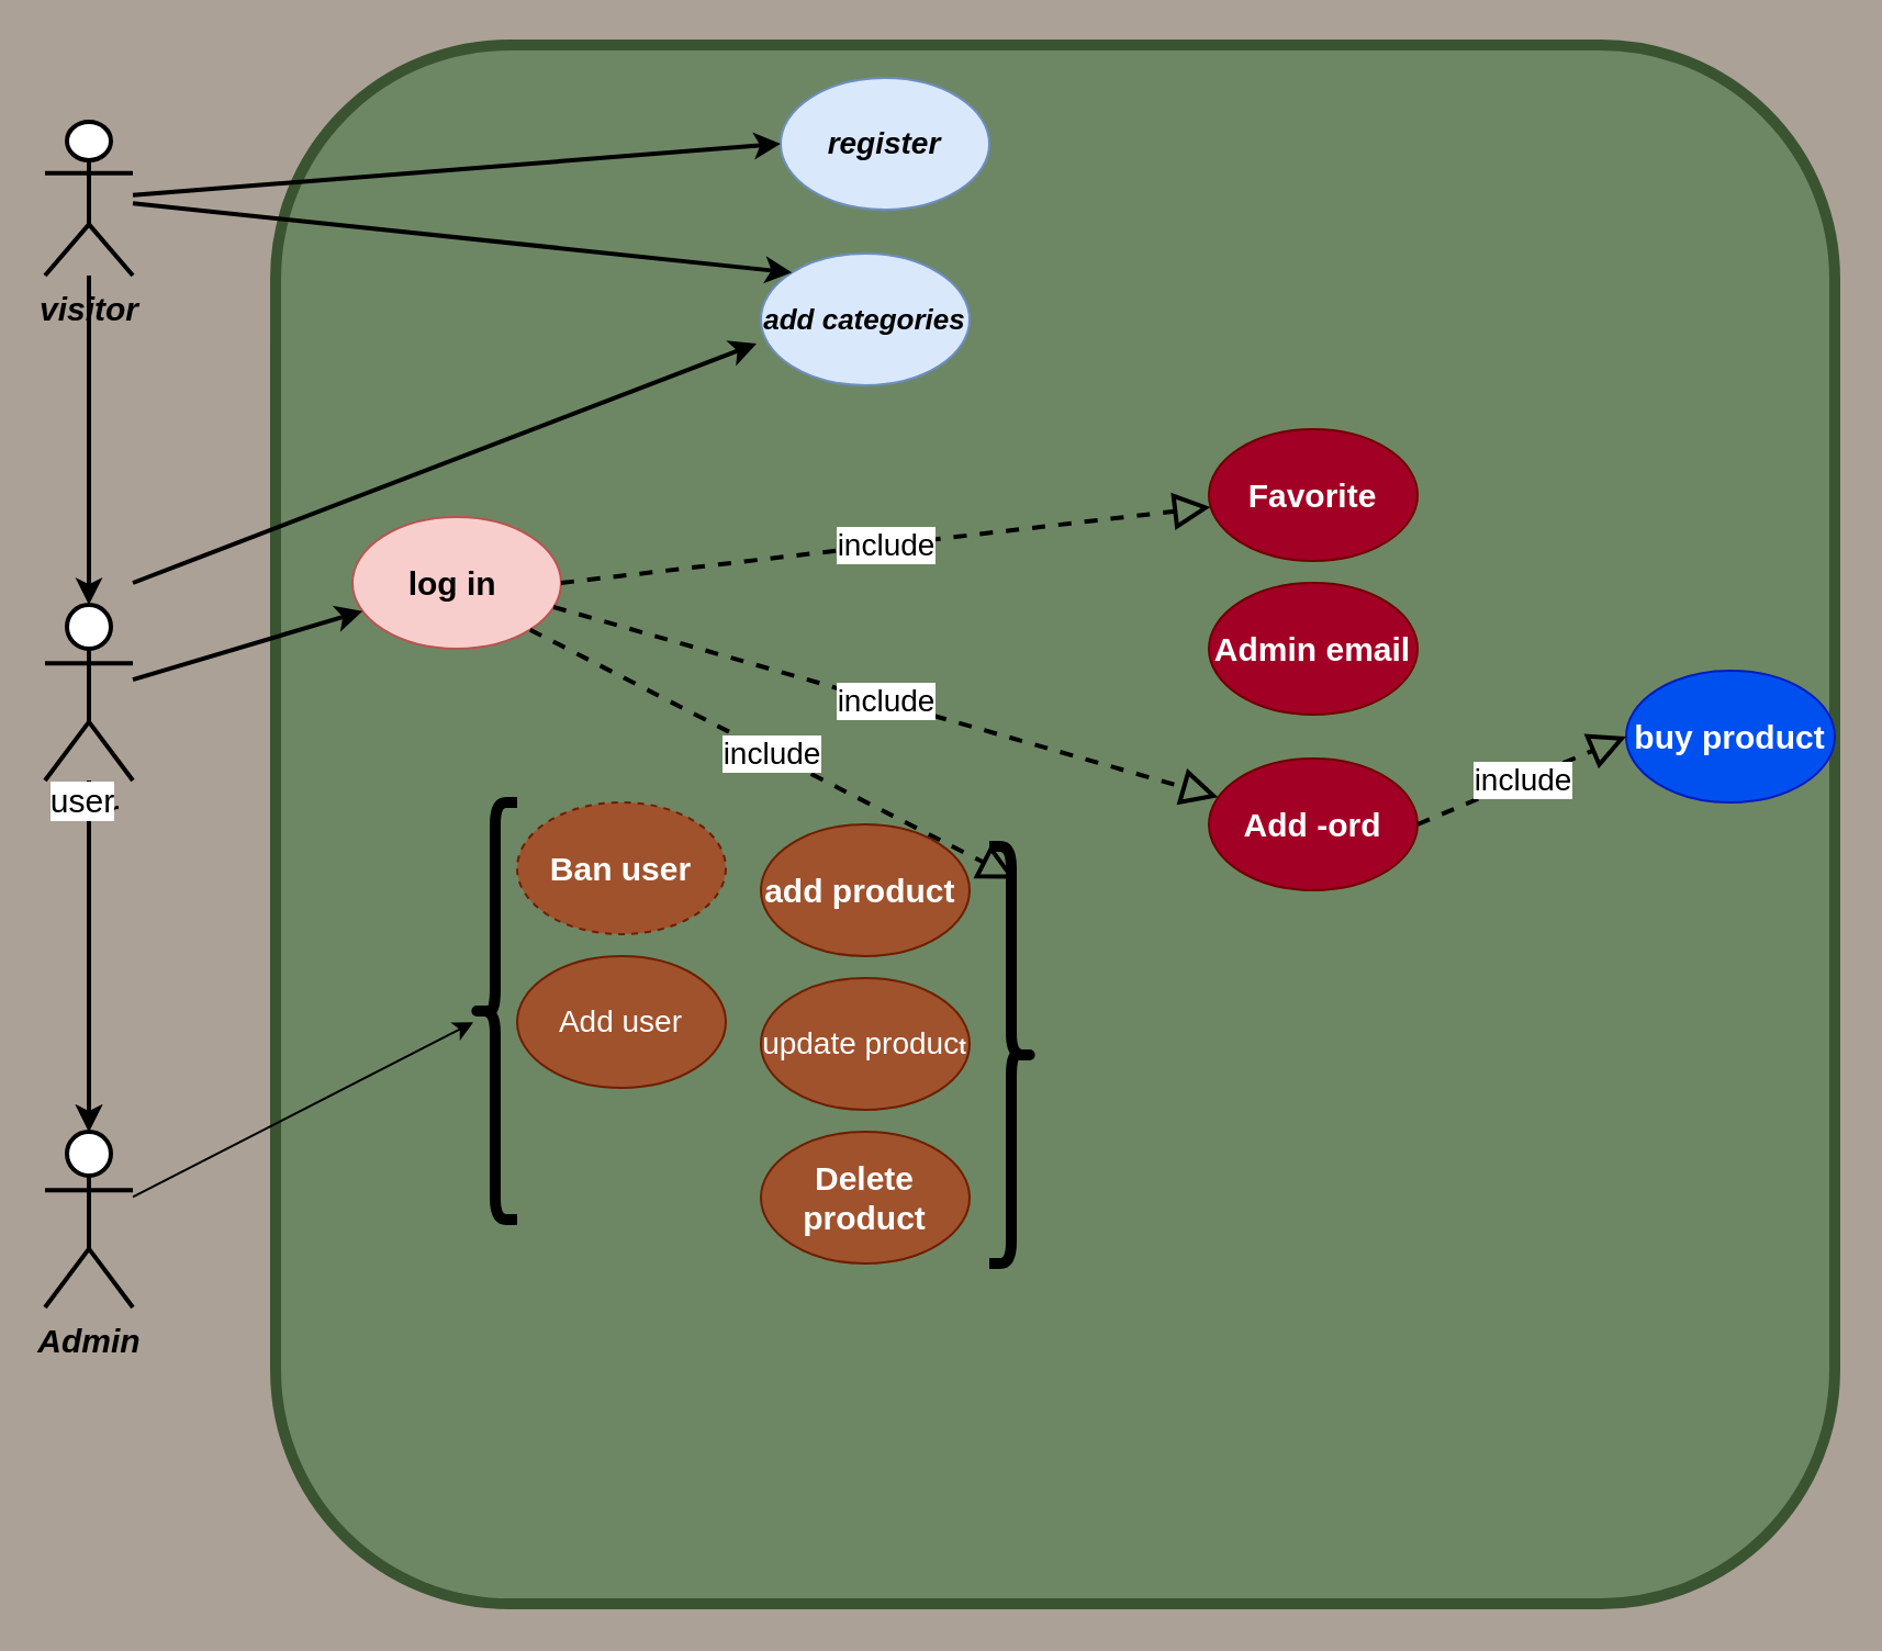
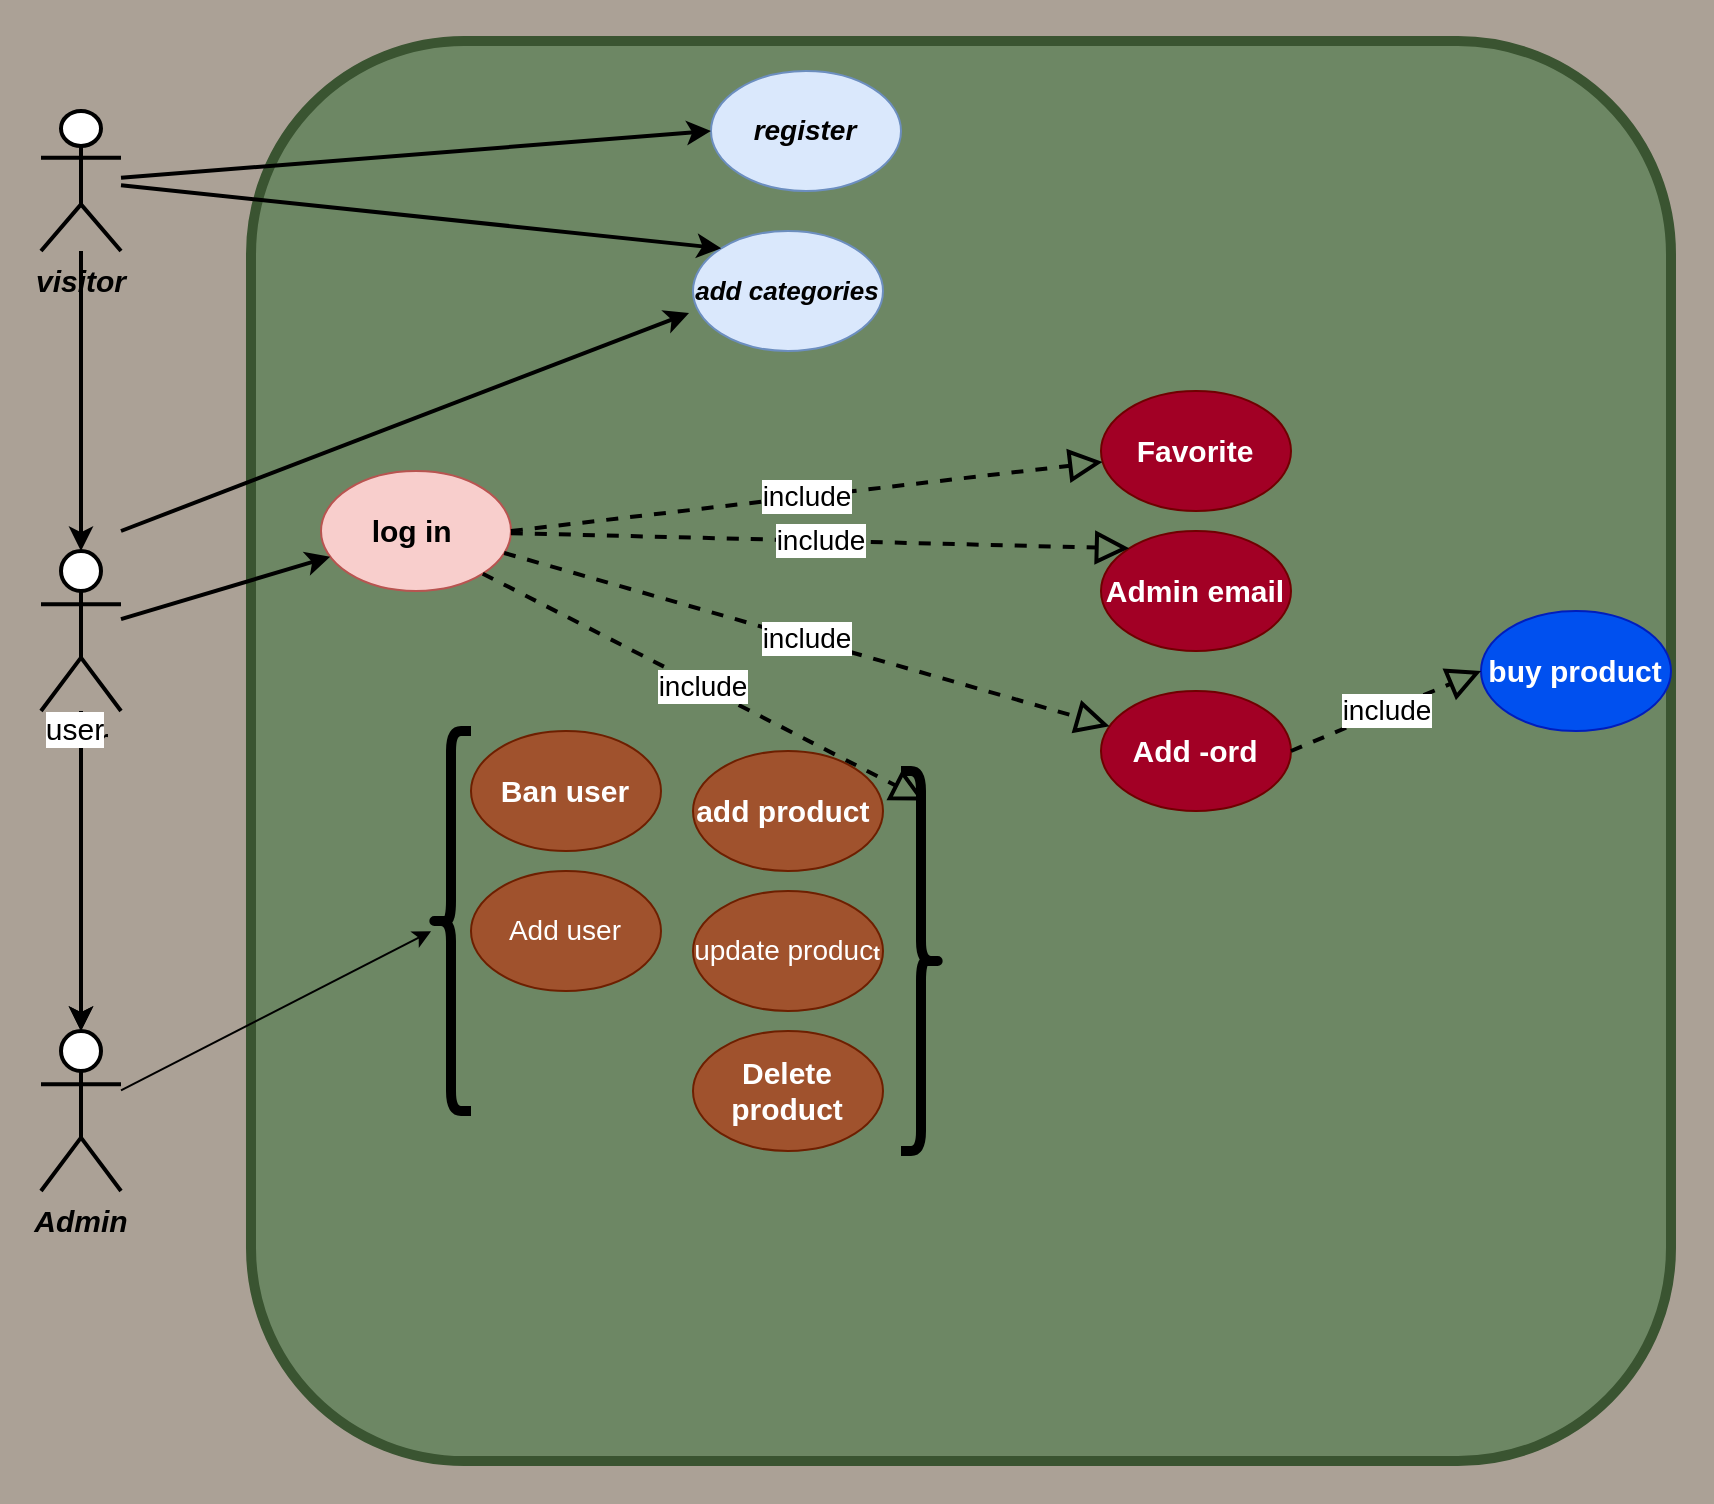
+ <mxCell id="19" value="include" style="endArrow=block;dashed=1;endFill=0;endSize=12;html=1;fontSize=14;strokeWidth=2;entryX=0;entryY=0;entryDx=0;entryDy=0;curved=1;" parent="1" source="10" target="15" edge="1"><mxGeometry width="160" relative="1" as="geometry"><mxPoint x="311.58" y="265.98" as="sourcePoint" /><mxPoint x="578.032" y="378.307" as="targetPoint" /></mxGeometry></mxCell>
- <mxCell id="31" value="&lt;span style=&quot;font-size: 15px&quot;&gt;&lt;b&gt;Ban user&lt;br&gt;&lt;/b&gt;&lt;/span&gt;" style="ellipse;whiteSpace=wrap;html=1;fillColor=#a0522d;strokeColor=#6D1F00;fontColor=#ffffff;rounded=1;dashed=1;" parent="1" vertex="1"><mxGeometry x="235" y="365" width="95" height="60" as="geometry" /></mxCell>
+ <mxCell id="31" value="&lt;span style=&quot;font-size: 15px&quot;&gt;&lt;b&gt;Ban user&lt;br&gt;&lt;/b&gt;&lt;/span&gt;" style="ellipse;whiteSpace=wrap;html=1;fillColor=#a0522d;strokeColor=#6D1F00;fontColor=#ffffff;rounded=1;" parent="1" vertex="1"><mxGeometry x="235" y="365" width="95" height="60" as="geometry" /></mxCell>
